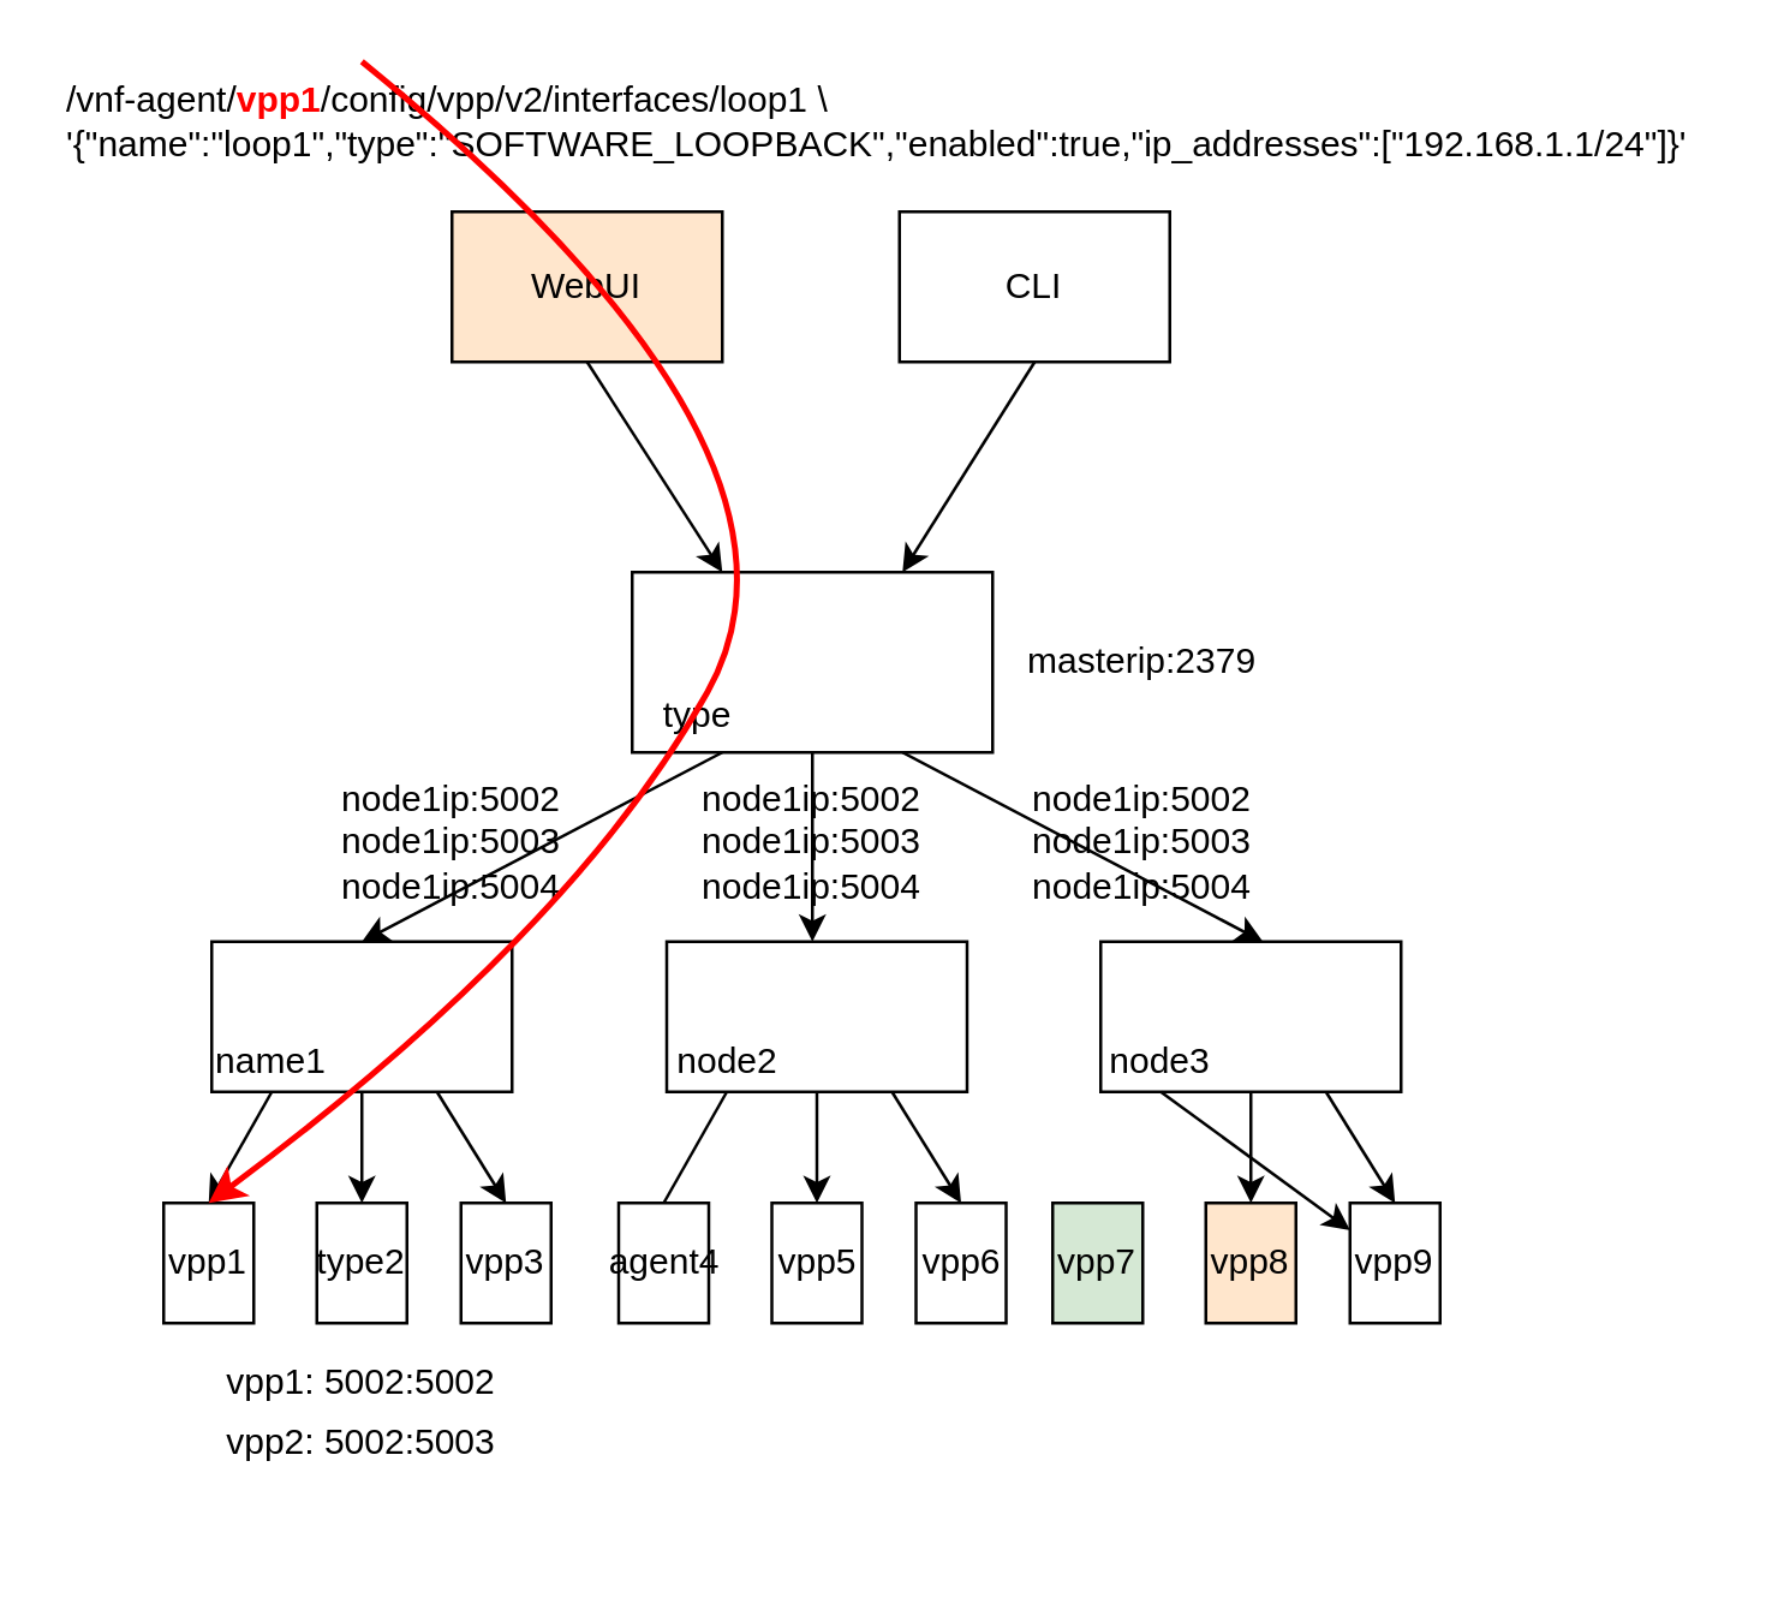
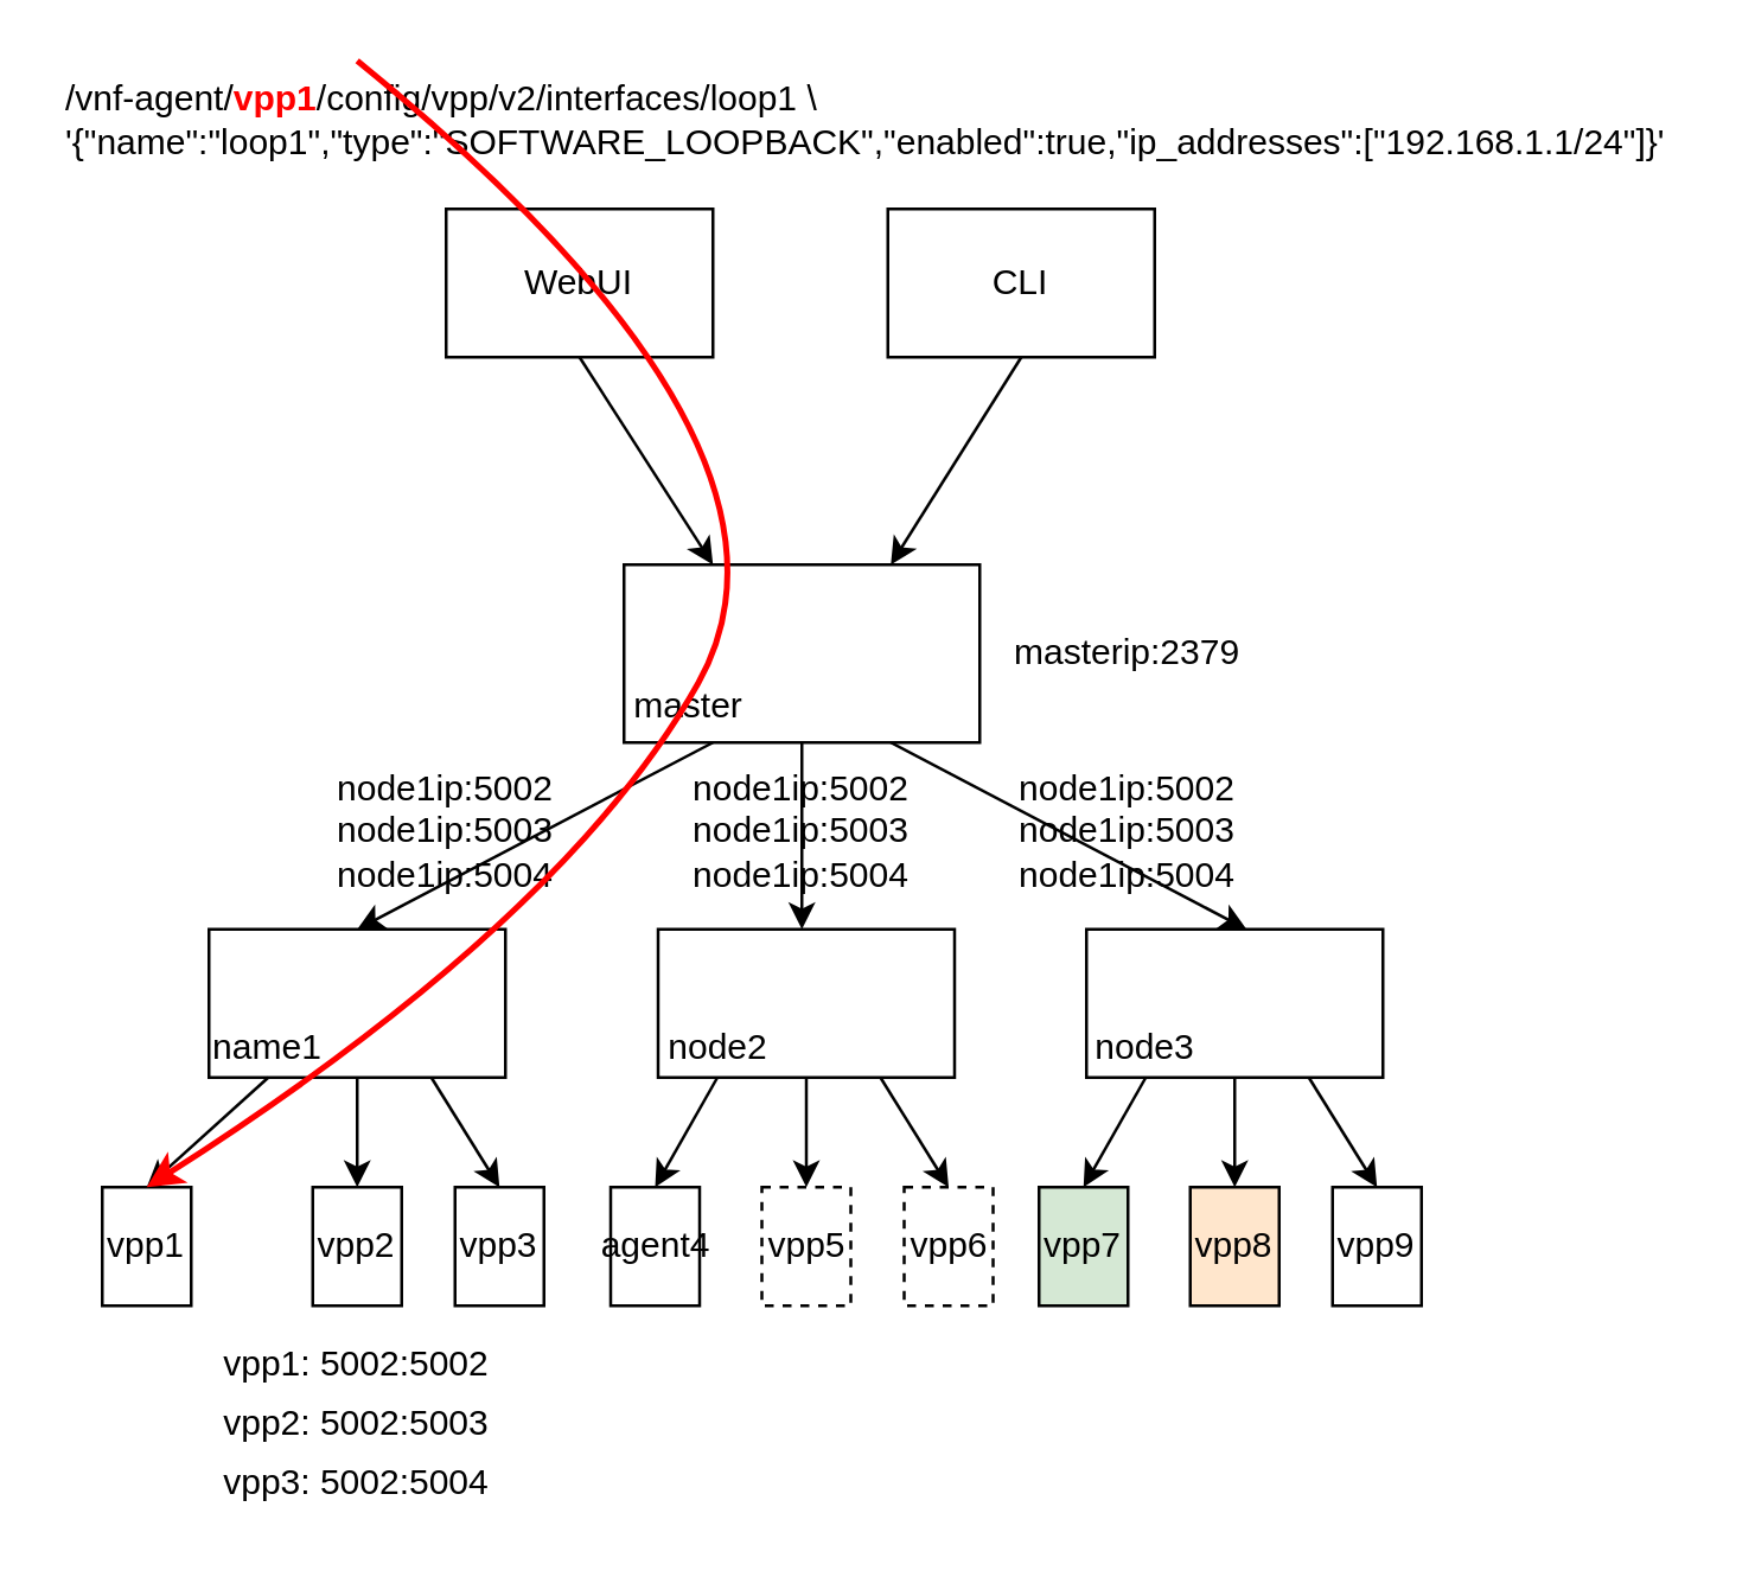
- <mxCell id="3" value="WebUI" style="rounded=0;whiteSpace=wrap;html=1;fillColor=#ffe6cc;" vertex="1" parent="1"><mxGeometry x="150" y="70" width="90" height="50" as="geometry" /></mxCell>
+ <mxCell id="3" value="WebUI" style="rounded=0;whiteSpace=wrap;html=1;" vertex="1" parent="1"><mxGeometry x="150" y="70" width="90" height="50" as="geometry" /></mxCell>
- <mxCell id="10" value="type" style="text;html=1;strokeColor=none;fillColor=none;align=center;verticalAlign=middle;whiteSpace=wrap;rounded=0;" vertex="1" parent="1"><mxGeometry x="212" y="228" width="40" height="20" as="geometry" /></mxCell>
+ <mxCell id="10" value="master" style="text;html=1;strokeColor=none;fillColor=none;align=center;verticalAlign=middle;whiteSpace=wrap;rounded=0;" vertex="1" parent="1"><mxGeometry x="212" y="228" width="40" height="20" as="geometry" /></mxCell>
- <mxCell id="34" style="edgeStyle=none;rounded=0;orthogonalLoop=1;jettySize=auto;html=1;exitX=0.5;exitY=1;exitDx=0;exitDy=0;" edge="1" parent="1" source="35" target="38"><mxGeometry relative="1" as="geometry" /></mxCell>
+ <mxCell id="34" style="edgeStyle=none;rounded=0;orthogonalLoop=1;jettySize=auto;html=1;exitX=0.5;exitY=1;exitDx=0;exitDy=0;entryX=0.5;entryY=0;entryDx=0;entryDy=0;" edge="1" parent="1" source="35" target="36"><mxGeometry relative="1" as="geometry" /></mxCell>
- <mxCell id="26" style="edgeStyle=none;rounded=0;orthogonalLoop=1;jettySize=auto;html=1;exitX=0.5;exitY=1;exitDx=0;exitDy=0;entryX=0.5;entryY=0;entryDx=0;entryDy=0;endArrow=none;" edge="1" parent="1" source="27" target="28"><mxGeometry relative="1" as="geometry" /></mxCell>
+ <mxCell id="26" style="edgeStyle=none;rounded=0;orthogonalLoop=1;jettySize=auto;html=1;exitX=0.5;exitY=1;exitDx=0;exitDy=0;entryX=0.5;entryY=0;entryDx=0;entryDy=0;" edge="1" parent="1" source="27" target="28"><mxGeometry relative="1" as="geometry" /></mxCell>
- <mxCell id="20" value="vpp1" style="rounded=0;whiteSpace=wrap;html=1;" vertex="1" parent="1"><mxGeometry x="54" y="400" width="30" height="40" as="geometry" /></mxCell>
+ <mxCell id="20" value="vpp1" style="rounded=0;whiteSpace=wrap;html=1;" vertex="1" parent="1"><mxGeometry x="34" y="400" width="30" height="40" as="geometry" /></mxCell>
- <mxCell id="21" value="type2" style="rounded=0;whiteSpace=wrap;html=1;" vertex="1" parent="1"><mxGeometry x="105" y="400" width="30" height="40" as="geometry" /></mxCell>
+ <mxCell id="21" value="vpp2" style="rounded=0;whiteSpace=wrap;html=1;" vertex="1" parent="1"><mxGeometry x="105" y="400" width="30" height="40" as="geometry" /></mxCell>
- <mxCell id="29" value="&lt;span&gt;vpp5&lt;/span&gt;" style="rounded=0;whiteSpace=wrap;html=1;" vertex="1" parent="1"><mxGeometry x="256.5" y="400" width="30" height="40" as="geometry" /></mxCell>
+ <mxCell id="29" value="&lt;span&gt;vpp5&lt;/span&gt;" style="rounded=0;whiteSpace=wrap;html=1;dashed=1;" vertex="1" parent="1"><mxGeometry x="256.5" y="400" width="30" height="40" as="geometry" /></mxCell>
- <mxCell id="30" value="&lt;span&gt;vpp6&lt;/span&gt;" style="rounded=0;whiteSpace=wrap;html=1;" vertex="1" parent="1"><mxGeometry x="304.5" y="400" width="30" height="40" as="geometry" /></mxCell>
+ <mxCell id="30" value="&lt;span&gt;vpp6&lt;/span&gt;" style="rounded=0;whiteSpace=wrap;html=1;dashed=1;" vertex="1" parent="1"><mxGeometry x="304.5" y="400" width="30" height="40" as="geometry" /></mxCell>
+ <mxCell id="41" value="vpp3: 5002:5004" style="text;html=1;strokeColor=none;fillColor=none;align=center;verticalAlign=middle;whiteSpace=wrap;rounded=0;" vertex="1" parent="1"><mxGeometry x="72" y="490" width="96" height="20" as="geometry" /></mxCell>
